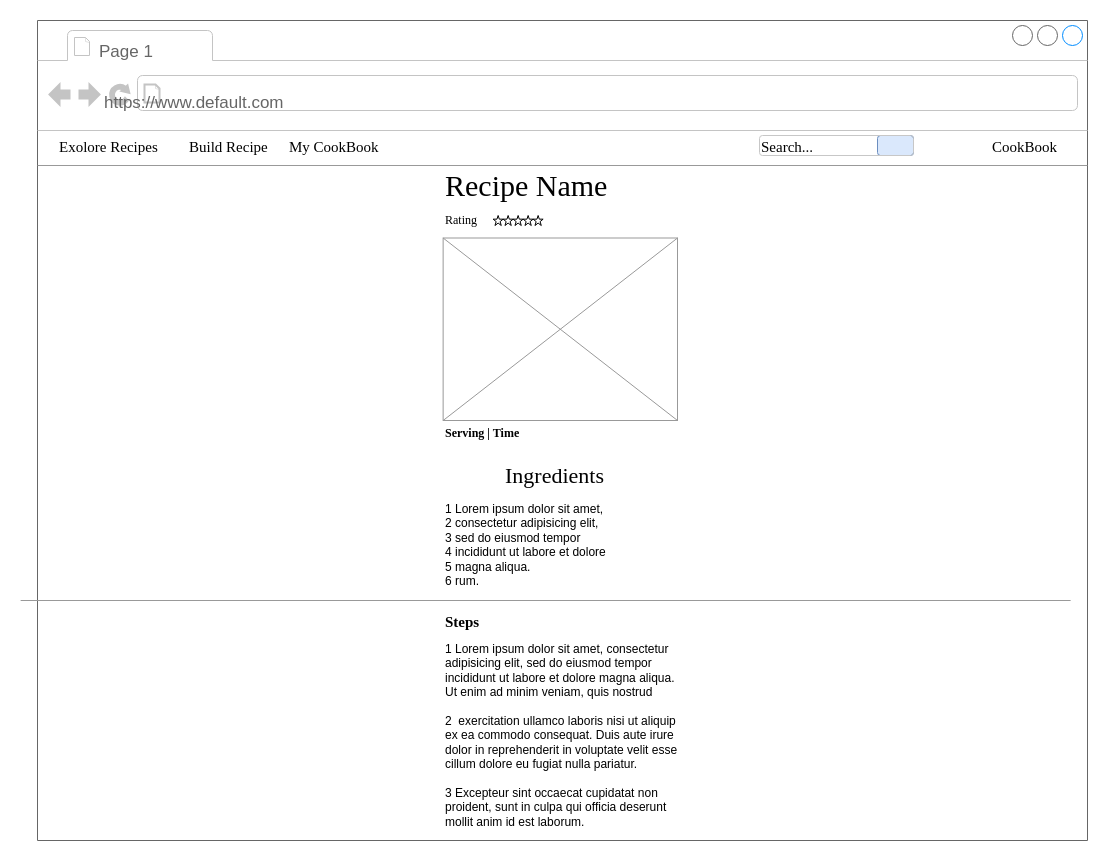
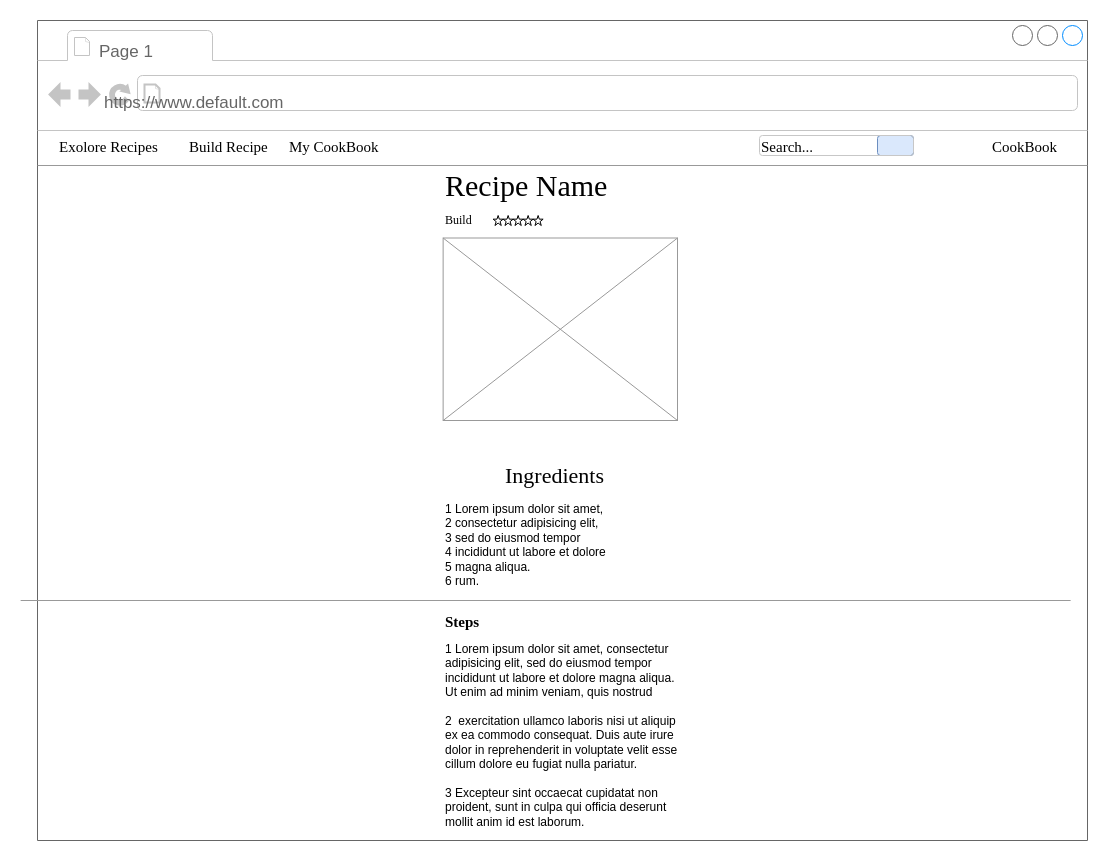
- <mxCell id="13" value="Rating&amp;nbsp;" style="text;html=1;points=[];align=left;verticalAlign=top;spacingTop=-4;fontSize=12;fontFamily=Verdana;whiteSpace=wrap;fontColor=default;" parent="2" vertex="1"><mxGeometry x="405.63" y="190" width="50" height="20" as="geometry" /></mxCell>
+ <mxCell id="13" value="Build&amp;nbsp;" style="text;html=1;points=[];align=left;verticalAlign=top;spacingTop=-4;fontSize=12;fontFamily=Verdana;whiteSpace=wrap;fontColor=default;" parent="2" vertex="1"><mxGeometry x="405.63" y="190" width="50" height="20" as="geometry" /></mxCell>
- <mxCell id="12" value="&lt;font style=&quot;font-size: 12px&quot;&gt;&lt;b&gt;Serving | Time&amp;nbsp;&lt;/b&gt;&lt;/font&gt;" style="text;html=1;points=[];align=left;verticalAlign=top;spacingTop=-4;fontSize=15;fontFamily=Verdana;fontColor=default;" parent="2" vertex="1"><mxGeometry x="405.63" y="400" width="184.37" height="30" as="geometry" /></mxCell>
